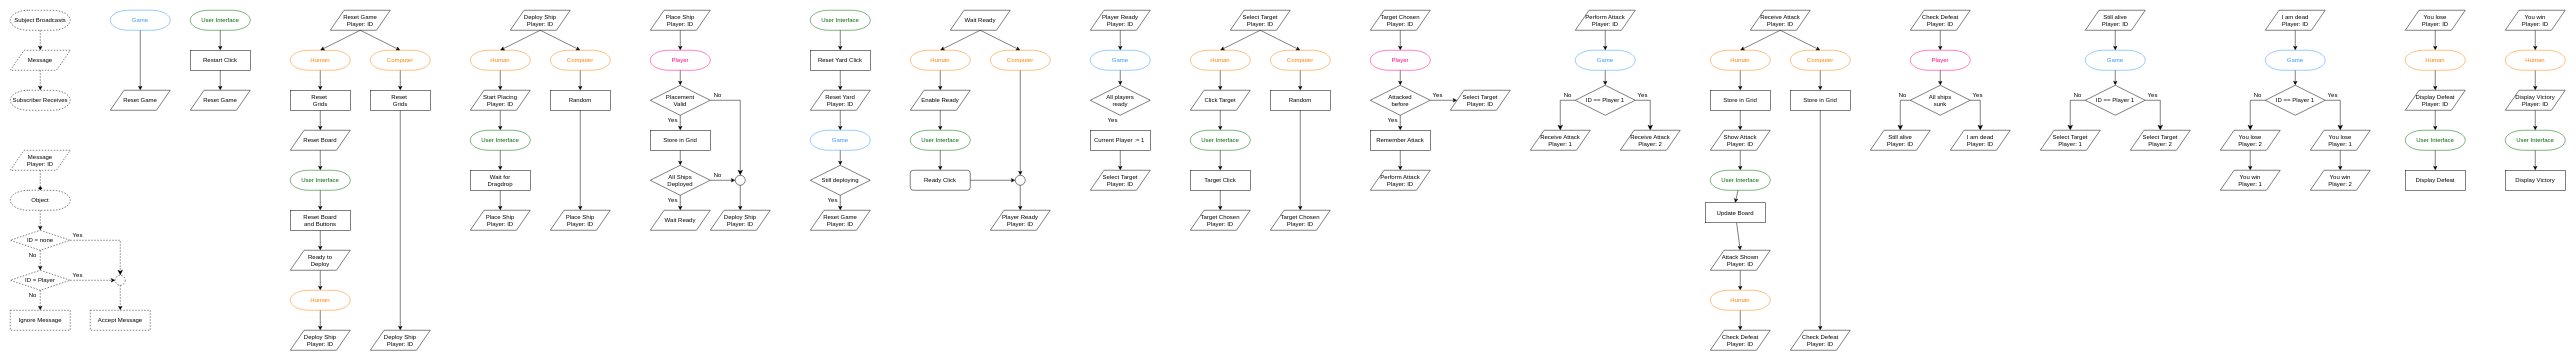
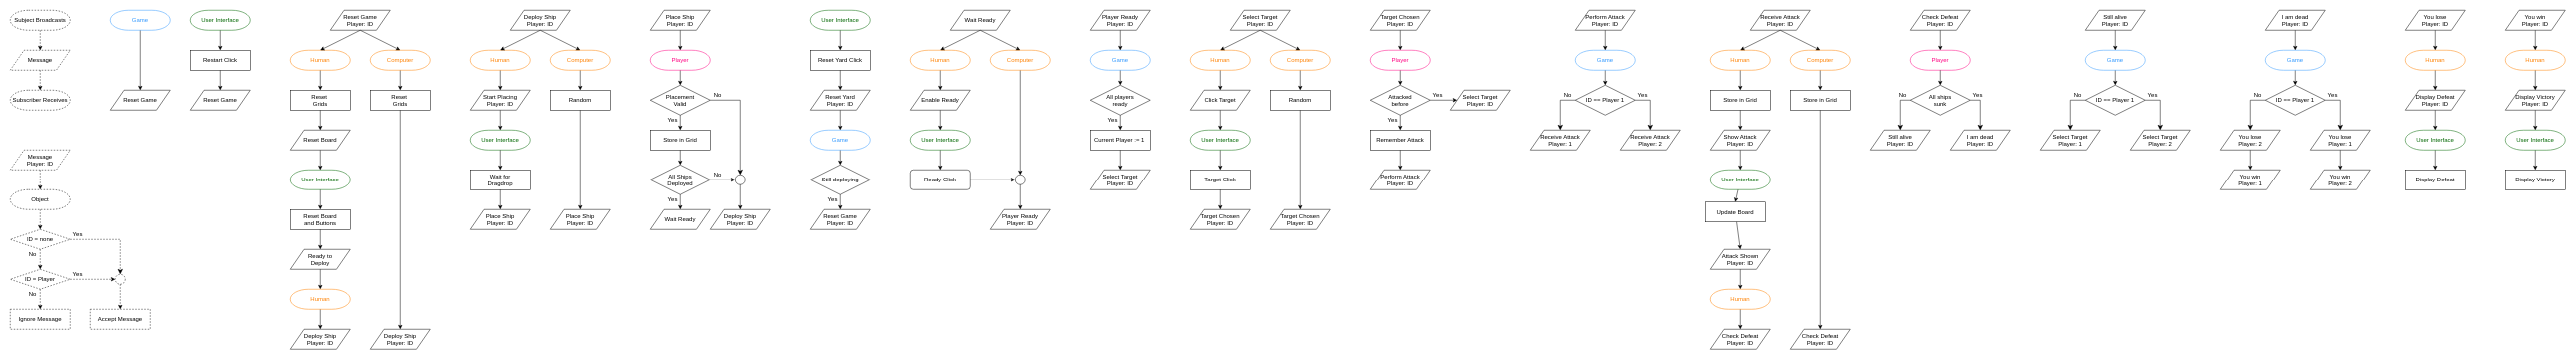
+ <mxCell id="119" style="edgeStyle=none;html=1;entryX=0.5;entryY=0;entryDx=0;entryDy=0;strokeColor=default;fontColor=#3399FF;" parent="1" source="120" target="123" edge="1"><mxGeometry relative="1" as="geometry" /></mxCell>
- <mxCell id="67" style="edgeStyle=none;html=1;exitX=0.5;exitY=1;exitDx=0;exitDy=0;entryX=0.5;entryY=0;entryDx=0;entryDy=0;entryPerimeter=0;strokeColor=default;fontColor=#CCCC00;dashed=1;endArrow=diamond;" parent="1" source="68" target="74" edge="1"><mxGeometry relative="1" as="geometry" /></mxCell>
+ <mxCell id="67" style="edgeStyle=none;html=1;exitX=0.5;exitY=1;exitDx=0;exitDy=0;entryX=0.5;entryY=0;entryDx=0;entryDy=0;entryPerimeter=0;strokeColor=default;fontColor=#CCCC00;dashed=1;" parent="1" source="68" target="74" edge="1"><mxGeometry relative="1" as="geometry" /></mxCell>
